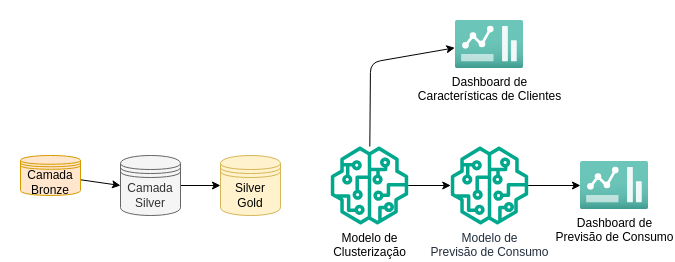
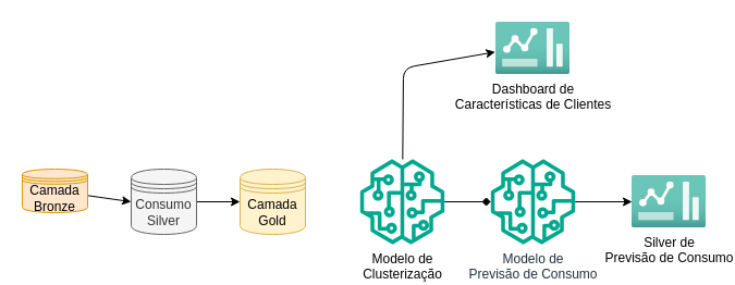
- <mxCell id="7" style="edgeStyle=none;html=1;" parent="1" source="8" target="9" edge="1"><mxGeometry relative="1" as="geometry" /></mxCell>
+ <mxCell id="7" style="edgeStyle=none;html=1;endArrow=diamond;" parent="1" source="8" target="9" edge="1"><mxGeometry relative="1" as="geometry" /></mxCell>
- <mxCell id="5" value="Camada&lt;div&gt;Silver&lt;/div&gt;" style="shape=datastore;whiteSpace=wrap;html=1;fillColor=#f5f5f5;fontColor=#333333;strokeColor=#666666;" parent="1" vertex="1"><mxGeometry x="120" y="155" width="60" height="60" as="geometry" /></mxCell>
+ <mxCell id="5" value="Consumo&lt;div&gt;Silver&lt;/div&gt;" style="shape=datastore;whiteSpace=wrap;html=1;fillColor=#f5f5f5;fontColor=#333333;strokeColor=#666666;" parent="1" vertex="1"><mxGeometry x="120" y="155" width="60" height="60" as="geometry" /></mxCell>
- <mxCell id="6" value="Silver&lt;div&gt;Gold&lt;/div&gt;" style="shape=datastore;whiteSpace=wrap;html=1;fillColor=#fff2cc;strokeColor=#d6b656;" parent="1" vertex="1"><mxGeometry x="220" y="155" width="60" height="60" as="geometry" /></mxCell>
+ <mxCell id="6" value="Camada&lt;div&gt;Gold&lt;/div&gt;" style="shape=datastore;whiteSpace=wrap;html=1;fillColor=#fff2cc;strokeColor=#d6b656;" parent="1" vertex="1"><mxGeometry x="220" y="155" width="60" height="60" as="geometry" /></mxCell>
- <mxCell id="12" value="Dashboard de&lt;div&gt;Previsão de Consumo&lt;/div&gt;" style="image;aspect=fixed;html=1;points=[];align=center;fontSize=12;image=img/lib/azure2/general/Dashboard2.svg;" parent="1" vertex="1"><mxGeometry x="580" y="161" width="68" height="48" as="geometry" /></mxCell>
+ <mxCell id="12" value="Silver de&lt;div&gt;Previsão de Consumo&lt;/div&gt;" style="image;aspect=fixed;html=1;points=[];align=center;fontSize=12;image=img/lib/azure2/general/Dashboard2.svg;" parent="1" vertex="1"><mxGeometry x="580" y="161" width="68" height="48" as="geometry" /></mxCell>
